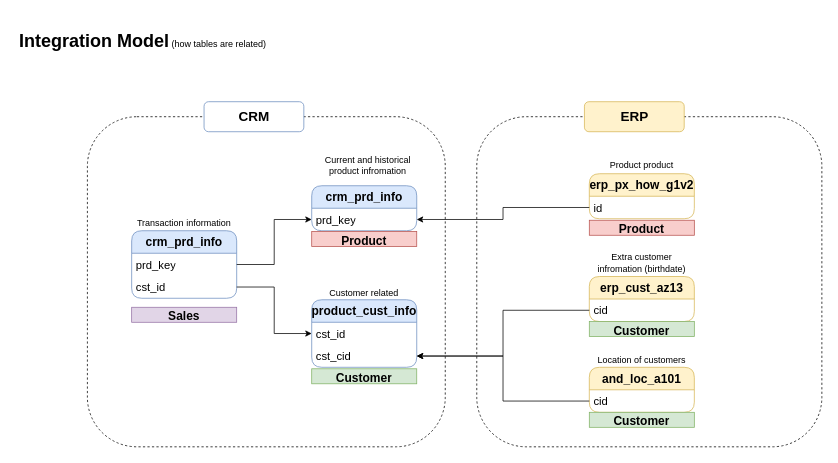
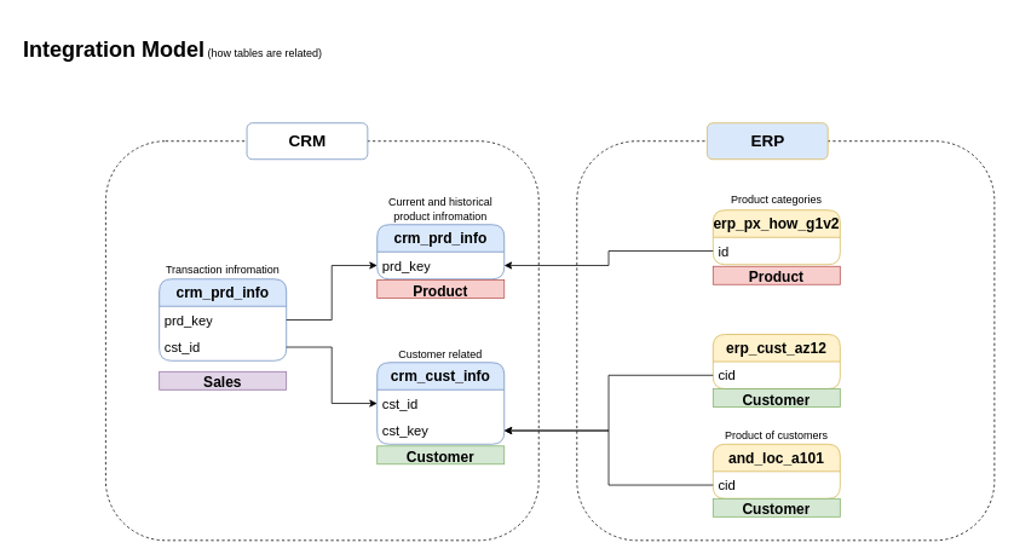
- <mxCell id="31" value="&lt;font style=&quot;font-size: 18px;&quot;&gt;ERP&lt;/font&gt;" style="rounded=1;whiteSpace=wrap;html=1;fontStyle=1;fillColor=#fff2cc;strokeColor=#d6b656;" parent="1" vertex="1"><mxGeometry x="778.5" y="135" width="133" height="40" as="geometry" /></mxCell>
+ <mxCell id="31" value="&lt;font style=&quot;font-size: 18px;&quot;&gt;ERP&lt;/font&gt;" style="rounded=1;whiteSpace=wrap;html=1;fontStyle=1;fillColor=#dae8fc;strokeColor=#d6b656;" parent="1" vertex="1"><mxGeometry x="778.5" y="135" width="133" height="40" as="geometry" /></mxCell>
- <mxCell id="9" value="Current and historical product infromation" style="text;html=1;align=center;verticalAlign=middle;whiteSpace=wrap;rounded=0;" parent="1" vertex="1"><mxGeometry x="420" y="205" width="140" height="30" as="geometry" /></mxCell>
+ <mxCell id="9" value="Current and historical product infromation" style="text;html=1;align=center;verticalAlign=middle;whiteSpace=wrap;rounded=0;" parent="1" vertex="1"><mxGeometry x="415" y="215" width="140" height="30" as="geometry" /></mxCell>
- <mxCell id="26" value="Product product" style="text;html=1;align=center;verticalAlign=middle;whiteSpace=wrap;rounded=0;" parent="1" vertex="1"><mxGeometry x="785" y="205" width="140" height="30" as="geometry" /></mxCell>
+ <mxCell id="26" value="Product categories" style="text;html=1;align=center;verticalAlign=middle;whiteSpace=wrap;rounded=0;" parent="1" vertex="1"><mxGeometry x="785" y="205" width="140" height="30" as="geometry" /></mxCell>
- <mxCell id="13" value="Transaction information" style="text;html=1;align=center;verticalAlign=middle;whiteSpace=wrap;rounded=0;" parent="1" vertex="1"><mxGeometry x="175" y="282" width="140" height="30" as="geometry" /></mxCell>
+ <mxCell id="13" value="Transaction infromation" style="text;html=1;align=center;verticalAlign=middle;whiteSpace=wrap;rounded=0;" parent="1" vertex="1"><mxGeometry x="175" y="282" width="140" height="30" as="geometry" /></mxCell>
- <mxCell id="18" value="Extra customer infromation (birthdate)" style="text;html=1;align=center;verticalAlign=middle;whiteSpace=wrap;rounded=0;" parent="1" vertex="1"><mxGeometry x="785" y="335" width="140" height="30" as="geometry" /></mxCell>
- <mxCell id="16" value="&lt;font style=&quot;font-size: 16px;&quot;&gt;&lt;b style=&quot;&quot;&gt;erp_cust_az13&lt;/b&gt;&lt;/font&gt;" style="swimlane;fontStyle=0;childLayout=stackLayout;horizontal=1;startSize=30;horizontalStack=0;resizeParent=1;resizeParentMax=0;resizeLast=0;collapsible=1;marginBottom=0;whiteSpace=wrap;html=1;rounded=1;fillColor=#fff2cc;strokeColor=#d6b656;" parent="1" vertex="1"><mxGeometry x="785" y="368" width="140" height="60" as="geometry" /></mxCell>
+ <mxCell id="16" value="&lt;font style=&quot;font-size: 16px;&quot;&gt;&lt;b style=&quot;&quot;&gt;erp_cust_az12&lt;/b&gt;&lt;/font&gt;" style="swimlane;fontStyle=0;childLayout=stackLayout;horizontal=1;startSize=30;horizontalStack=0;resizeParent=1;resizeParentMax=0;resizeLast=0;collapsible=1;marginBottom=0;whiteSpace=wrap;html=1;rounded=1;fillColor=#fff2cc;strokeColor=#d6b656;" parent="1" vertex="1"><mxGeometry x="785" y="368" width="140" height="60" as="geometry" /></mxCell>
- <mxCell id="2" value="&lt;font style=&quot;font-size: 16px;&quot;&gt;&lt;b style=&quot;&quot;&gt;product_cust_info&lt;/b&gt;&lt;/font&gt;" style="swimlane;fontStyle=0;childLayout=stackLayout;horizontal=1;startSize=30;horizontalStack=0;resizeParent=1;resizeParentMax=0;resizeLast=0;collapsible=1;marginBottom=0;whiteSpace=wrap;html=1;rounded=1;fillColor=#dae8fc;strokeColor=#6c8ebf;" parent="1" vertex="1"><mxGeometry x="415" y="399" width="140" height="90" as="geometry" /></mxCell>
+ <mxCell id="2" value="&lt;font style=&quot;font-size: 16px;&quot;&gt;&lt;b style=&quot;&quot;&gt;crm_cust_info&lt;/b&gt;&lt;/font&gt;" style="swimlane;fontStyle=0;childLayout=stackLayout;horizontal=1;startSize=30;horizontalStack=0;resizeParent=1;resizeParentMax=0;resizeLast=0;collapsible=1;marginBottom=0;whiteSpace=wrap;html=1;rounded=1;fillColor=#dae8fc;strokeColor=#6c8ebf;" parent="1" vertex="1"><mxGeometry x="415" y="399" width="140" height="90" as="geometry" /></mxCell>
- <mxCell id="4" value="cst_cid" style="text;strokeColor=none;fillColor=none;align=left;verticalAlign=middle;spacingLeft=4;spacingRight=4;overflow=hidden;points=[[0,0.5],[1,0.5]];portConstraint=eastwest;rotatable=0;whiteSpace=wrap;html=1;fontSize=15;" parent="2" vertex="1"><mxGeometry y="60" width="140" height="30" as="geometry" /></mxCell>
+ <mxCell id="4" value="cst_key" style="text;strokeColor=none;fillColor=none;align=left;verticalAlign=middle;spacingLeft=4;spacingRight=4;overflow=hidden;points=[[0,0.5],[1,0.5]];portConstraint=eastwest;rotatable=0;whiteSpace=wrap;html=1;fontSize=15;" parent="2" vertex="1"><mxGeometry y="60" width="140" height="30" as="geometry" /></mxCell>
- <mxCell id="22" value="Location of customers" style="text;html=1;align=center;verticalAlign=middle;whiteSpace=wrap;rounded=0;" parent="1" vertex="1"><mxGeometry x="785" y="465" width="140" height="30" as="geometry" /></mxCell>
+ <mxCell id="22" value="Product of customers" style="text;html=1;align=center;verticalAlign=middle;whiteSpace=wrap;rounded=0;" parent="1" vertex="1"><mxGeometry x="785" y="465" width="140" height="30" as="geometry" /></mxCell>
